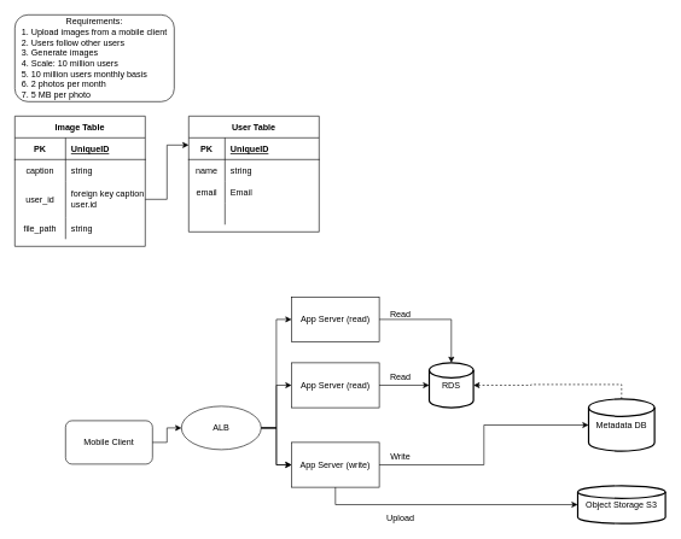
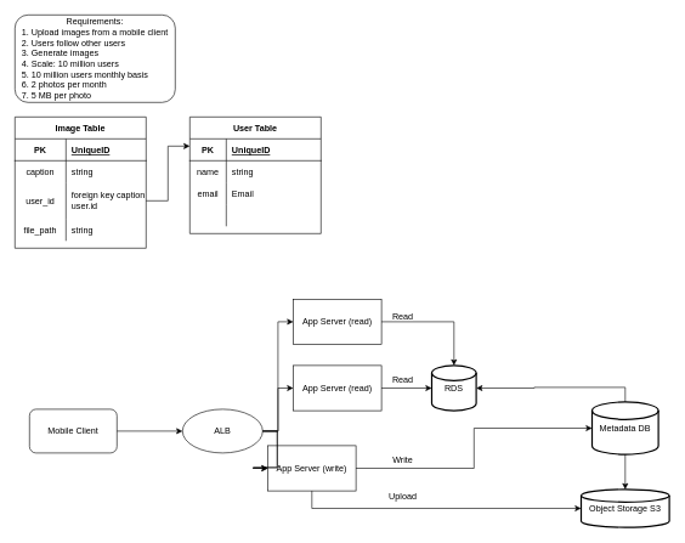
- <mxCell id="31" style="edgeStyle=orthogonalEdgeStyle;rounded=0;orthogonalLoop=1;jettySize=auto;html=1;entryX=1;entryY=0.5;entryDx=0;entryDy=0;entryPerimeter=0;exitX=0.5;exitY=0;exitDx=0;exitDy=0;exitPerimeter=0;dashed=1;" edge="1" parent="1" source="32" target="39"><mxGeometry relative="1" as="geometry" /></mxCell>
+ <mxCell id="31" style="edgeStyle=orthogonalEdgeStyle;rounded=0;orthogonalLoop=1;jettySize=auto;html=1;entryX=1;entryY=0.5;entryDx=0;entryDy=0;entryPerimeter=0;exitX=0.5;exitY=0;exitDx=0;exitDy=0;exitPerimeter=0;" edge="1" parent="1" source="32" target="39"><mxGeometry relative="1" as="geometry" /></mxCell>
- <mxCell id="52" value="Mobile Client" style="rounded=1;whiteSpace=wrap;html=1;fillColor=none;" vertex="1" parent="1"><mxGeometry x="90" y="581" width="120" height="60" as="geometry" /></mxCell>
+ <mxCell id="52" value="Mobile Client" style="rounded=1;whiteSpace=wrap;html=1;fillColor=none;" vertex="1" parent="1"><mxGeometry x="40" y="561" width="120" height="60" as="geometry" /></mxCell>
- <mxCell id="38" value="App Server (write)" style="whiteSpace=wrap;html=1;fillColor=none;" vertex="1" parent="1"><mxGeometry x="402" y="611" width="121" height="62" as="geometry" /></mxCell>
+ <mxCell id="38" value="App Server (write)" style="whiteSpace=wrap;html=1;fillColor=none;" vertex="1" parent="1"><mxGeometry x="367" y="611" width="121" height="62" as="geometry" /></mxCell>
+ <mxCell id="30" style="edgeStyle=orthogonalEdgeStyle;rounded=0;orthogonalLoop=1;jettySize=auto;html=1;exitX=0.5;exitY=1;exitDx=0;exitDy=0;exitPerimeter=0;entryX=0.5;entryY=0;entryDx=0;entryDy=0;entryPerimeter=0;" edge="1" parent="1" source="32" target="33"><mxGeometry relative="1" as="geometry" /></mxCell>
- <mxCell id="42" value="Upload" style="text;html=1;align=center;verticalAlign=middle;resizable=0;points=[];autosize=1;strokeColor=none;fillColor=none;" vertex="1" parent="1"><mxGeometry x="527" y="706" width="50" height="20" as="geometry" /></mxCell>
+ <mxCell id="42" value="Upload" style="text;html=1;align=center;verticalAlign=middle;resizable=0;points=[];autosize=1;strokeColor=none;fillColor=none;" vertex="1" parent="1"><mxGeometry x="527" y="671" width="50" height="20" as="geometry" /></mxCell>
